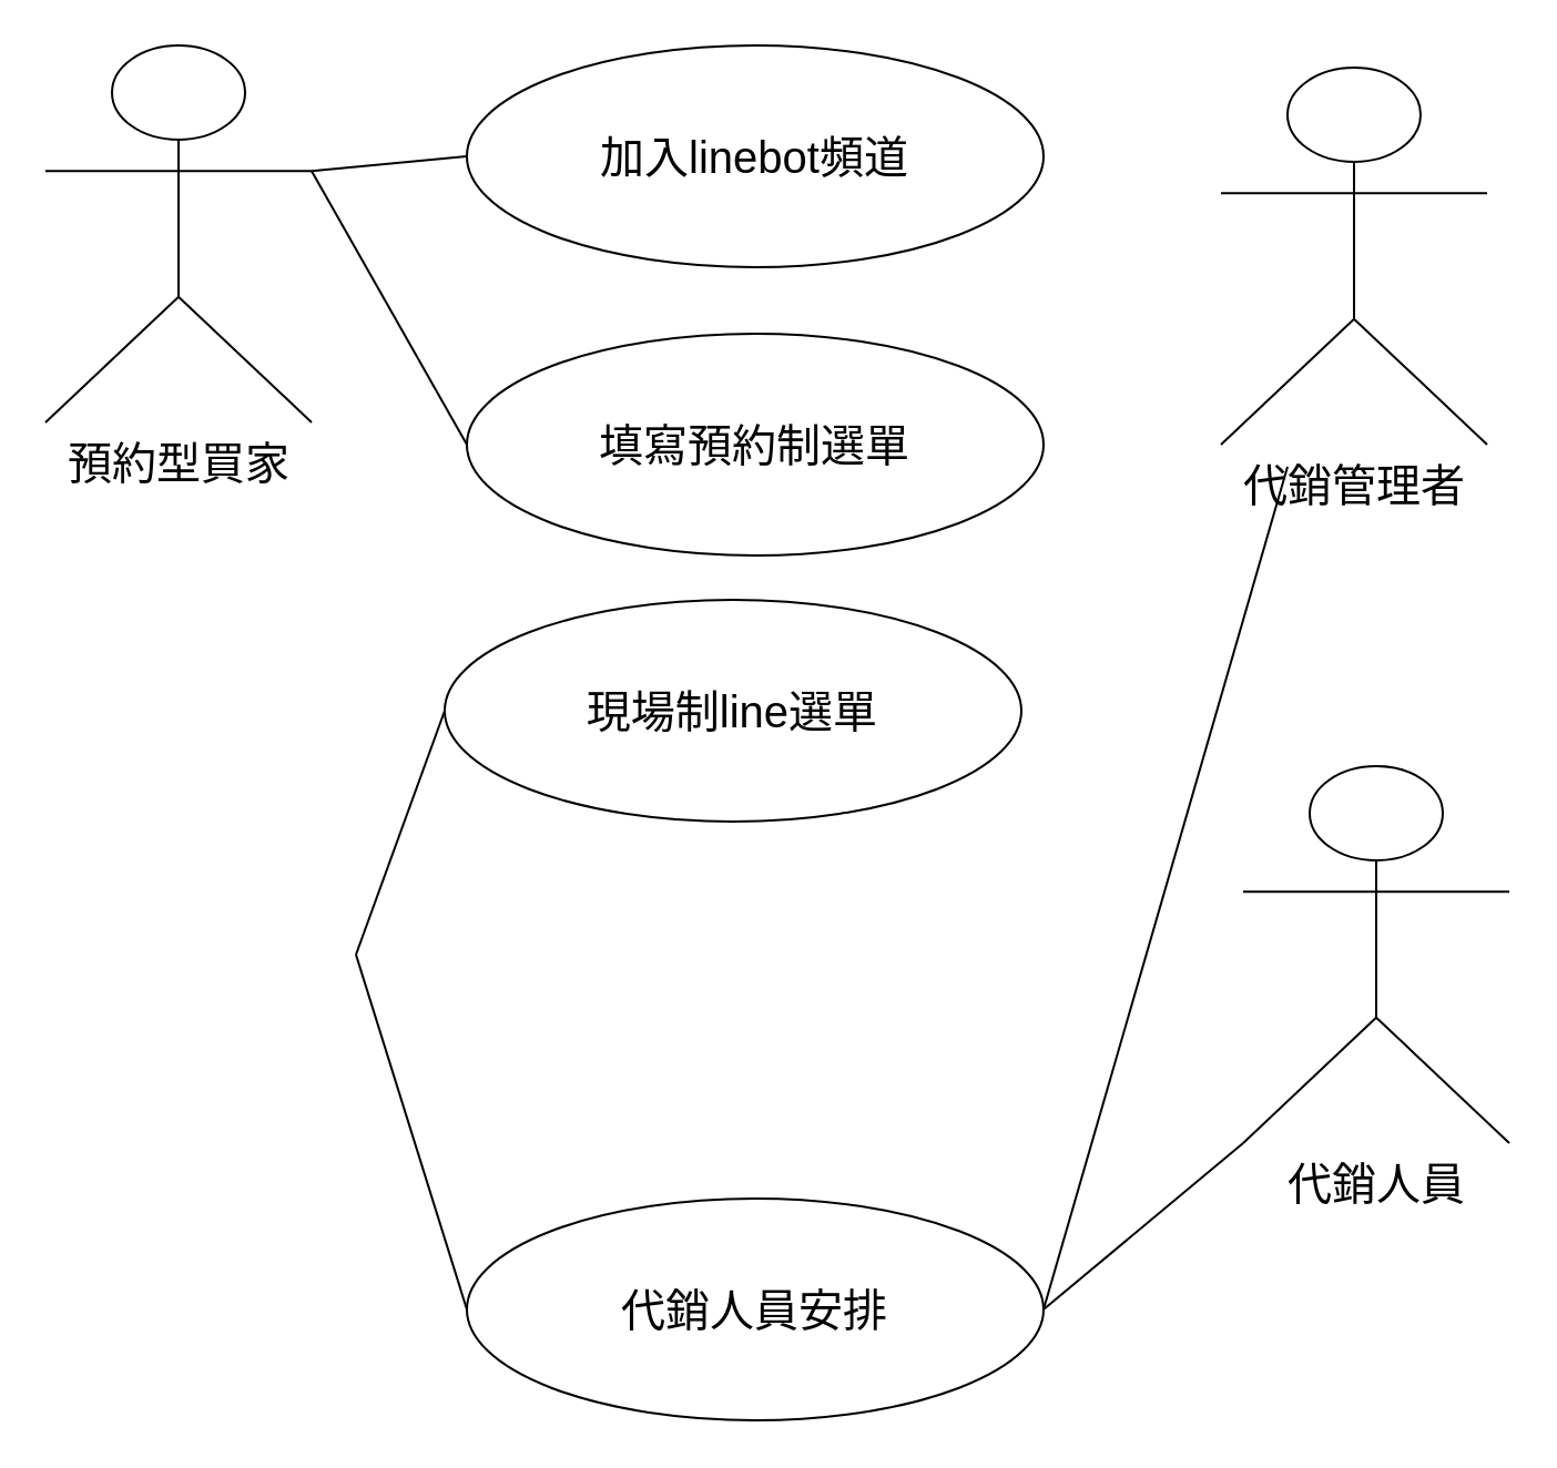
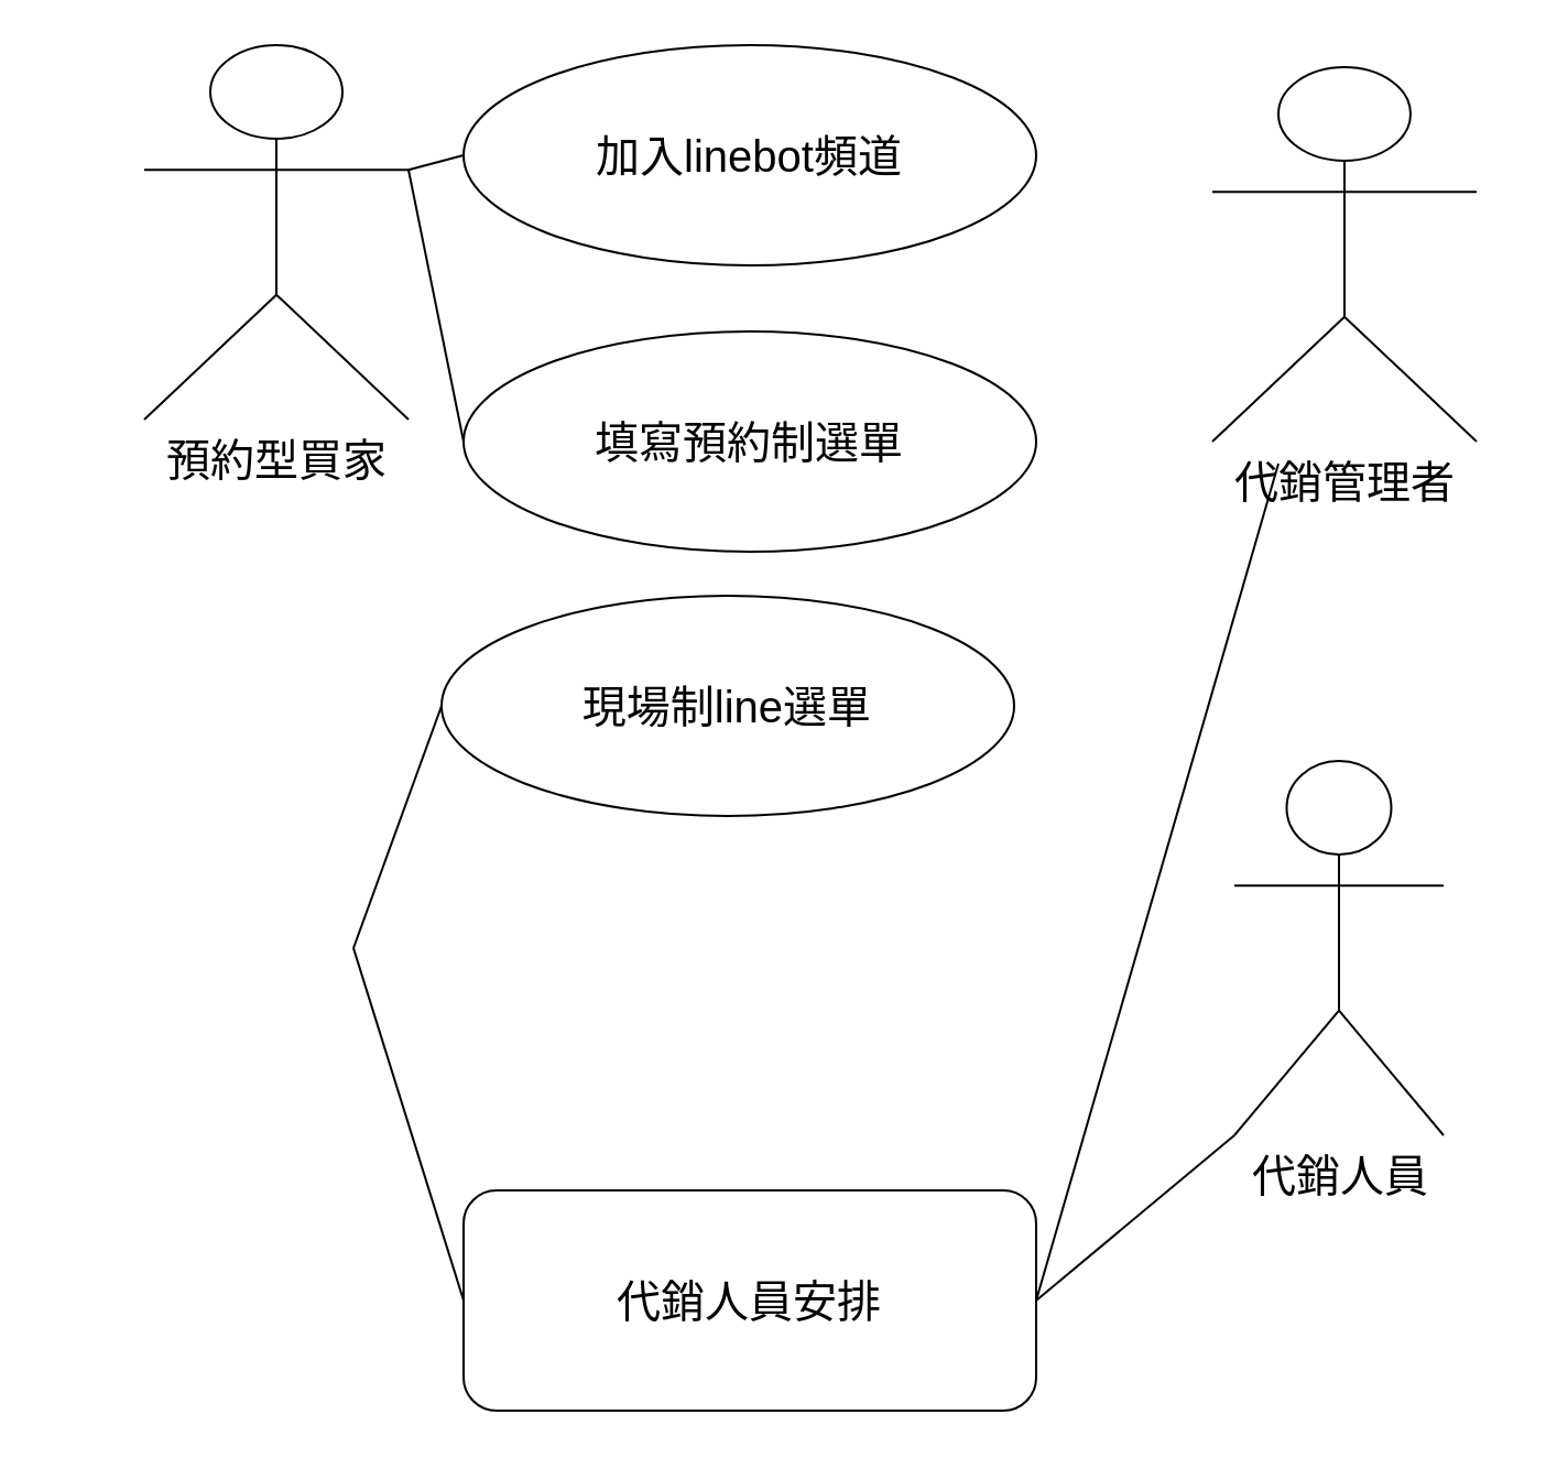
- <mxCell id="6" value="預約型買家" style="shape=umlActor;verticalLabelPosition=bottom;verticalAlign=top;html=1;outlineConnect=0;fontSize=20;" vertex="1" parent="1"><mxGeometry x="20" y="20" width="120" height="170" as="geometry" /></mxCell>
+ <mxCell id="6" value="預約型買家" style="shape=umlActor;verticalLabelPosition=bottom;verticalAlign=top;html=1;outlineConnect=0;fontSize=20;" vertex="1" parent="1"><mxGeometry x="65" y="20" width="120" height="170" as="geometry" /></mxCell>
- <mxCell id="8" value="代銷人員" style="shape=umlActor;verticalLabelPosition=bottom;verticalAlign=top;html=1;outlineConnect=0;fontSize=20;" vertex="1" parent="1"><mxGeometry x="560" y="345" width="120" height="170" as="geometry" /></mxCell>
+ <mxCell id="8" value="代銷人員" style="shape=umlActor;verticalLabelPosition=bottom;verticalAlign=top;html=1;outlineConnect=0;fontSize=20;" vertex="1" parent="1"><mxGeometry x="560" y="345" width="95" height="170" as="geometry" /></mxCell>
- <mxCell id="4" value="&lt;span style=&quot;font-size: 20px;&quot;&gt;代銷人員安排&lt;/span&gt;" style="ellipse;whiteSpace=wrap;html=1;" vertex="1" parent="1"><mxGeometry x="210" y="540" width="260" height="100" as="geometry" /></mxCell>
+ <mxCell id="4" value="&lt;span style=&quot;font-size: 20px;&quot;&gt;代銷人員安排&lt;/span&gt;" style="whiteSpace=wrap;html=1;rounded=1;" vertex="1" parent="1"><mxGeometry x="210" y="540" width="260" height="100" as="geometry" /></mxCell>
